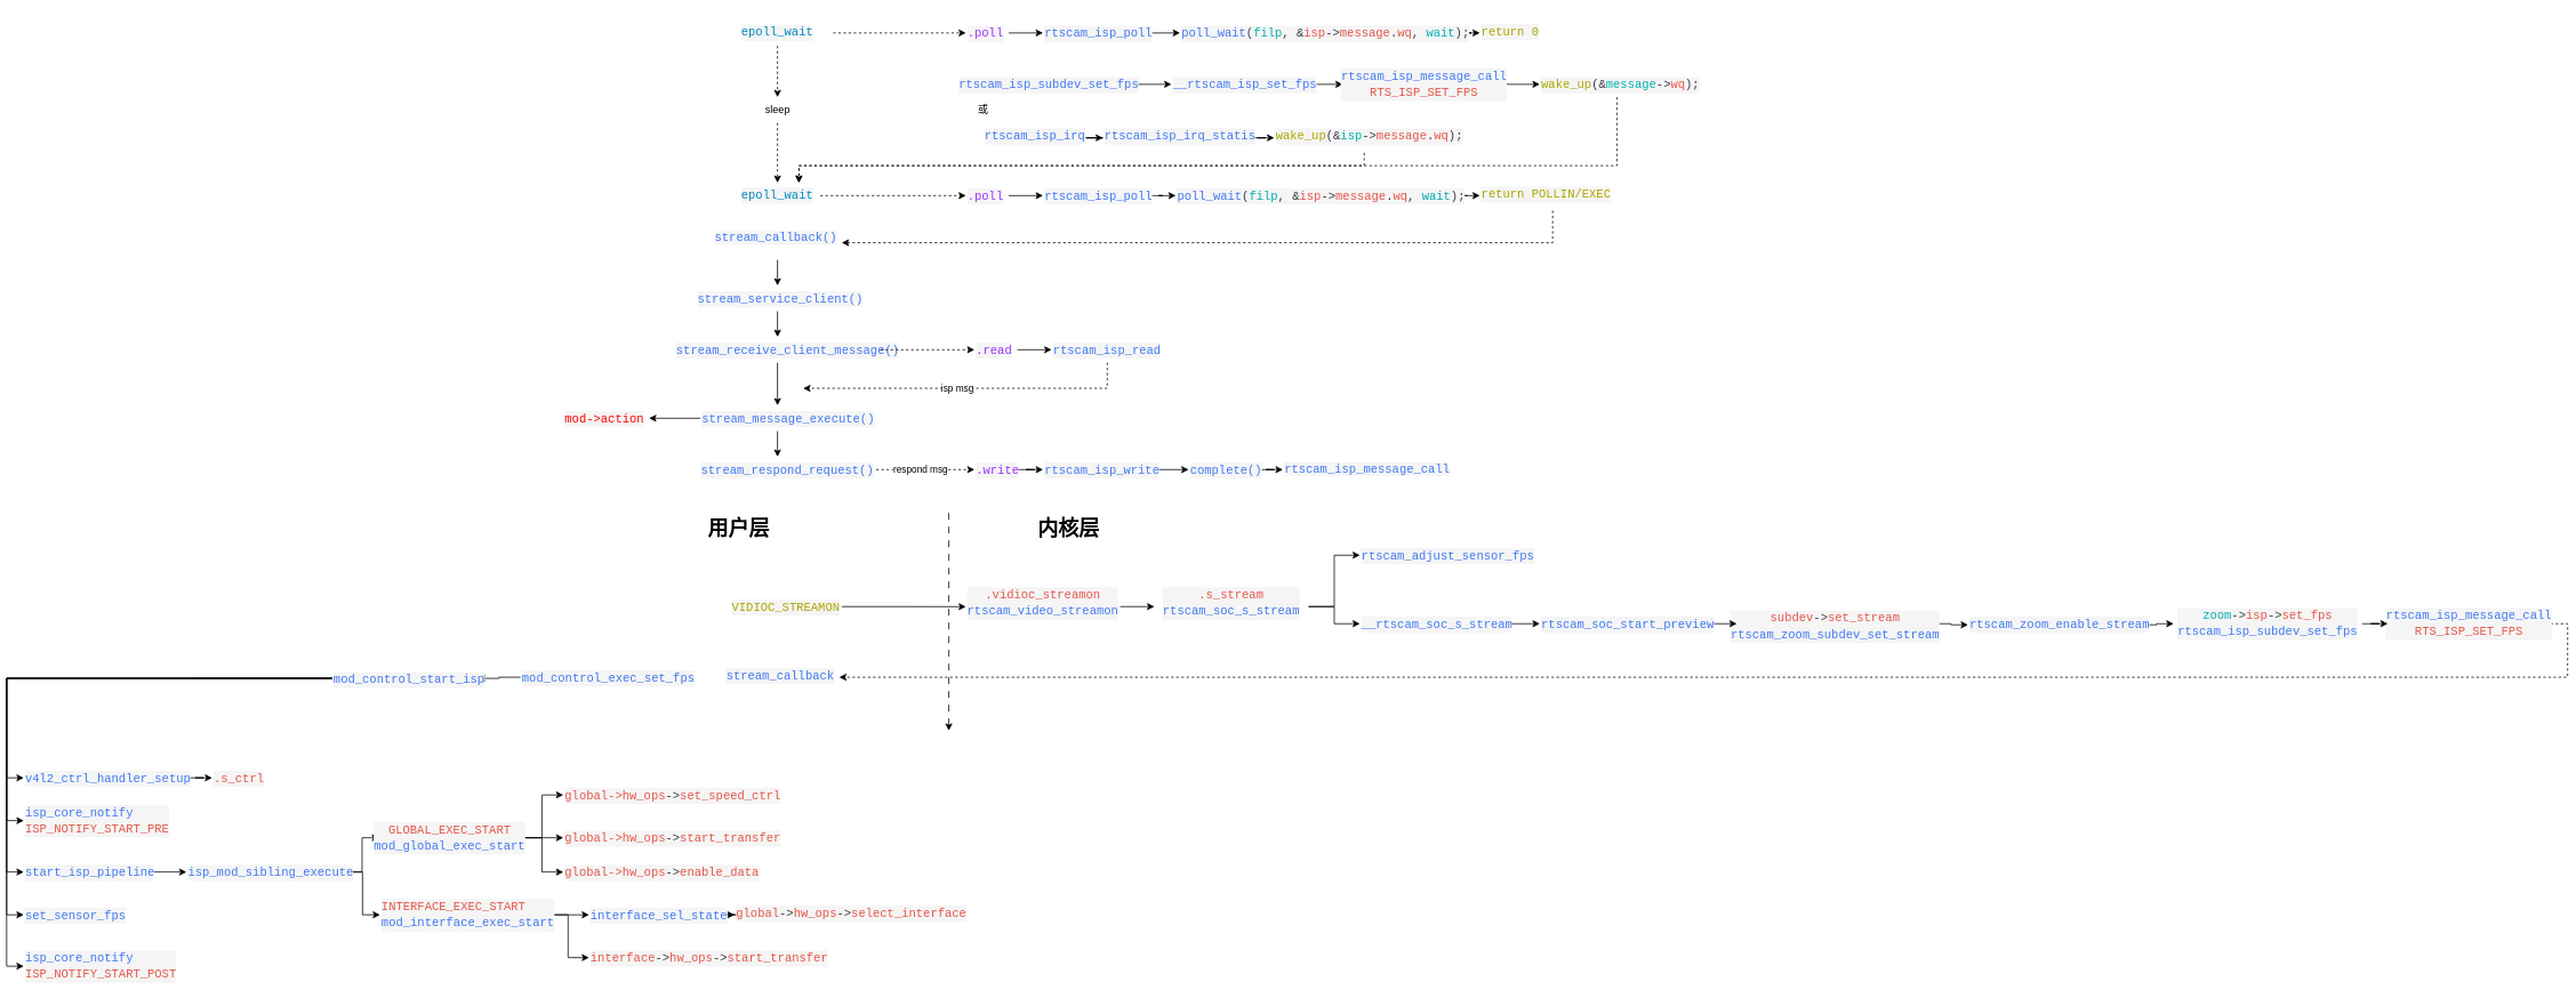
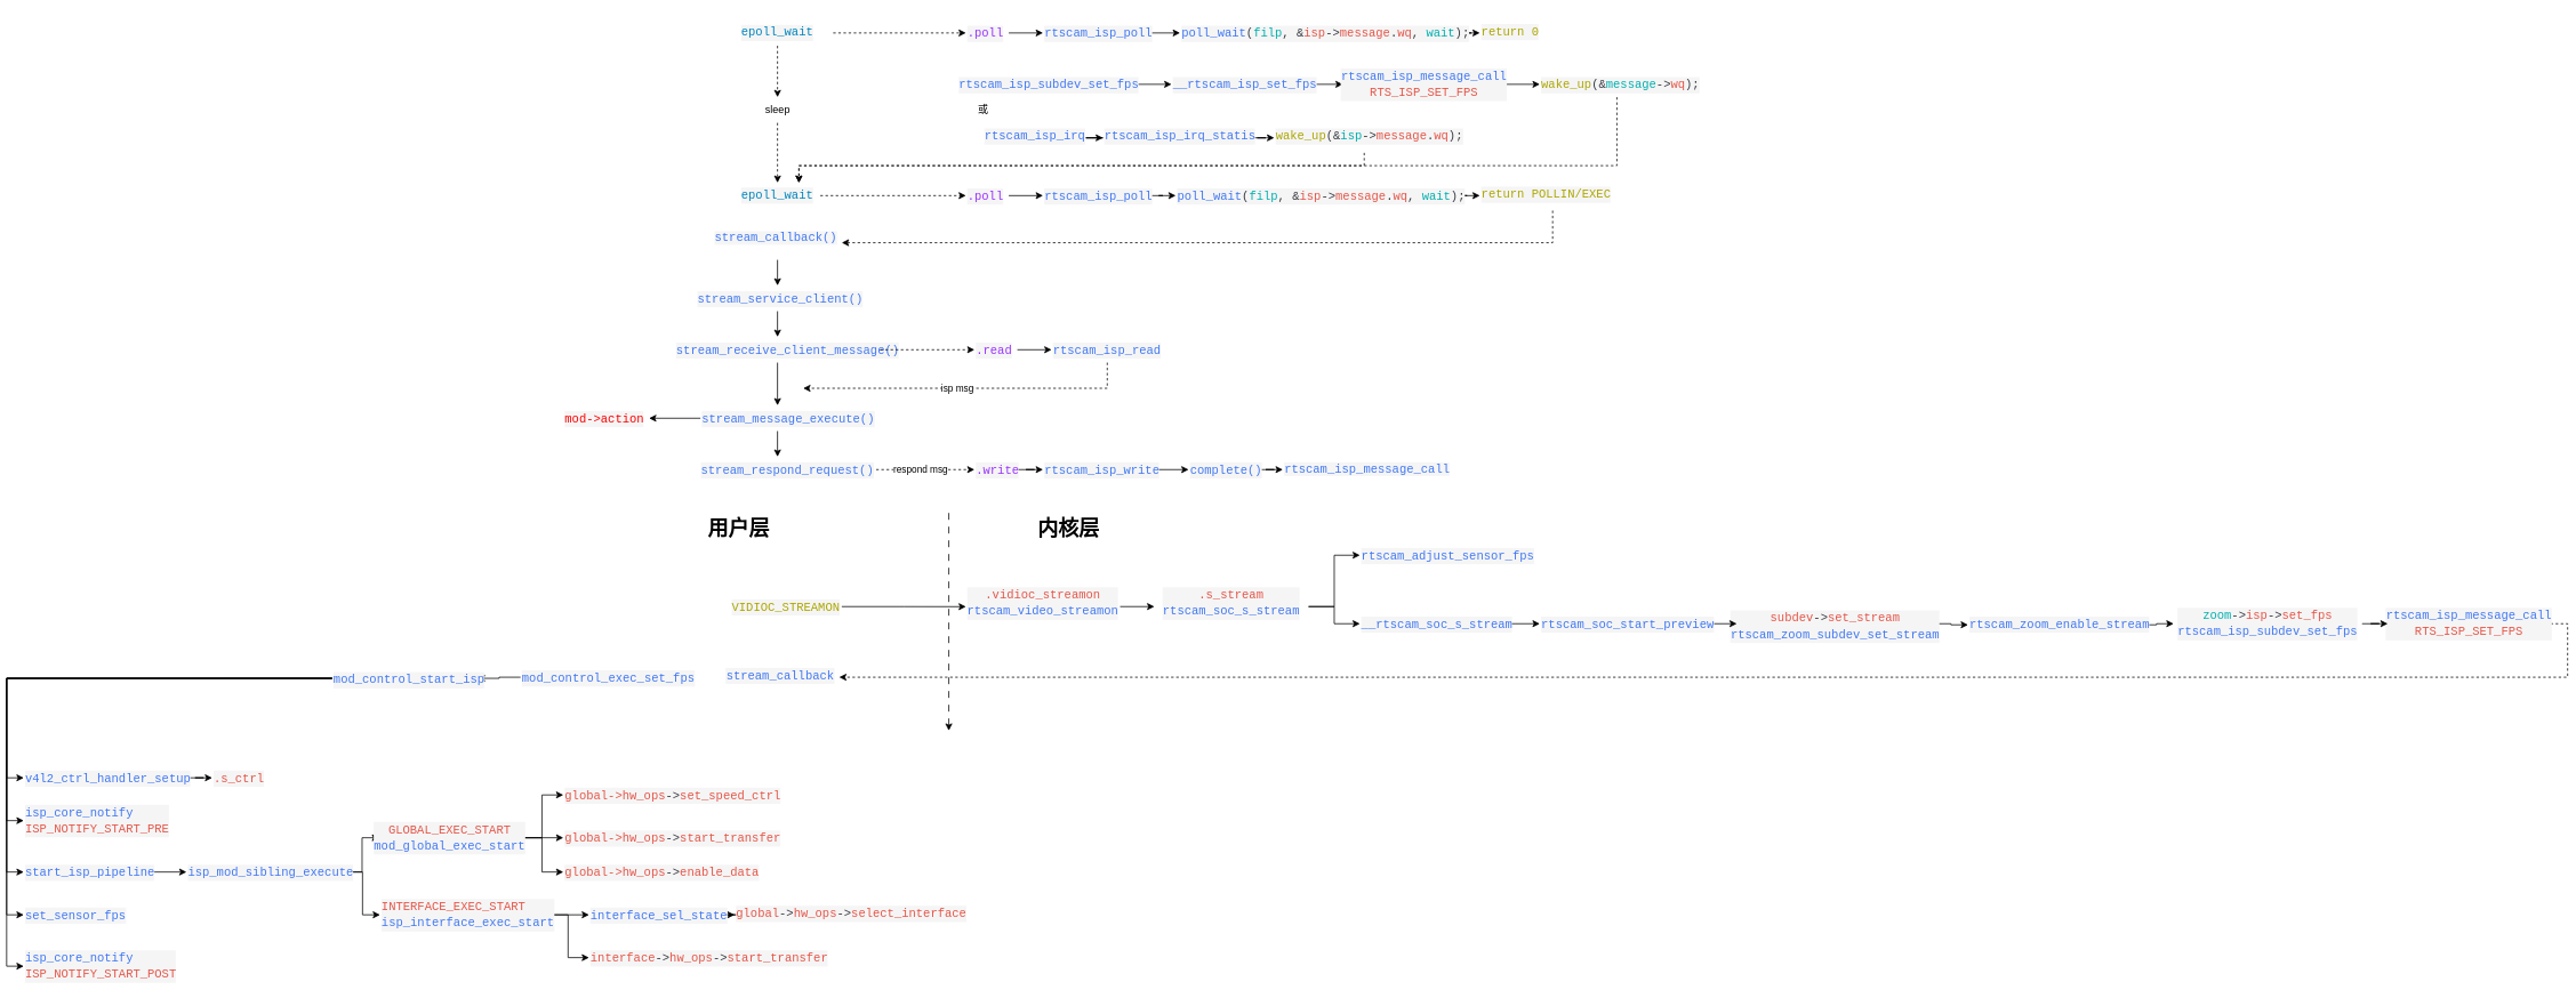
- <mxCell id="114" value="&lt;div style=&quot;color: rgb(56, 58, 66); background-color: rgb(245, 245, 245); font-family: Consolas, &amp;quot;Courier New&amp;quot;, monospace; font-weight: normal; font-size: 14px; line-height: 19px; white-space: pre;&quot;&gt;&lt;div&gt;&lt;span style=&quot;color: rgb(228, 86, 73);&quot;&gt;INTERFACE_EXEC_START&lt;/span&gt;&lt;/div&gt;&lt;div&gt;&lt;span style=&quot;color: rgb(228, 86, 73);&quot;&gt;&lt;div style=&quot;color: rgb(56, 58, 66); line-height: 19px;&quot;&gt;&lt;span style=&quot;color: #4078f2;&quot;&gt;mod_interface_exec_start&lt;/span&gt;&lt;/div&gt;&lt;/span&gt;&lt;/div&gt;&lt;/div&gt;" style="text;whiteSpace=wrap;html=1;" vertex="1" parent="1"><mxGeometry x="436" y="1043" width="195" height="50" as="geometry" /></mxCell>
+ <mxCell id="114" value="&lt;div style=&quot;color: rgb(56, 58, 66); background-color: rgb(245, 245, 245); font-family: Consolas, &amp;quot;Courier New&amp;quot;, monospace; font-weight: normal; font-size: 14px; line-height: 19px; white-space: pre;&quot;&gt;&lt;div&gt;&lt;span style=&quot;color: rgb(228, 86, 73);&quot;&gt;INTERFACE_EXEC_START&lt;/span&gt;&lt;/div&gt;&lt;div&gt;&lt;span style=&quot;color: rgb(228, 86, 73);&quot;&gt;&lt;div style=&quot;color: rgb(56, 58, 66); line-height: 19px;&quot;&gt;&lt;span style=&quot;color: #4078f2;&quot;&gt;isp_interface_exec_start&lt;/span&gt;&lt;/div&gt;&lt;/span&gt;&lt;/div&gt;&lt;/div&gt;" style="text;whiteSpace=wrap;html=1;" vertex="1" parent="1"><mxGeometry x="436" y="1043" width="195" height="50" as="geometry" /></mxCell>
